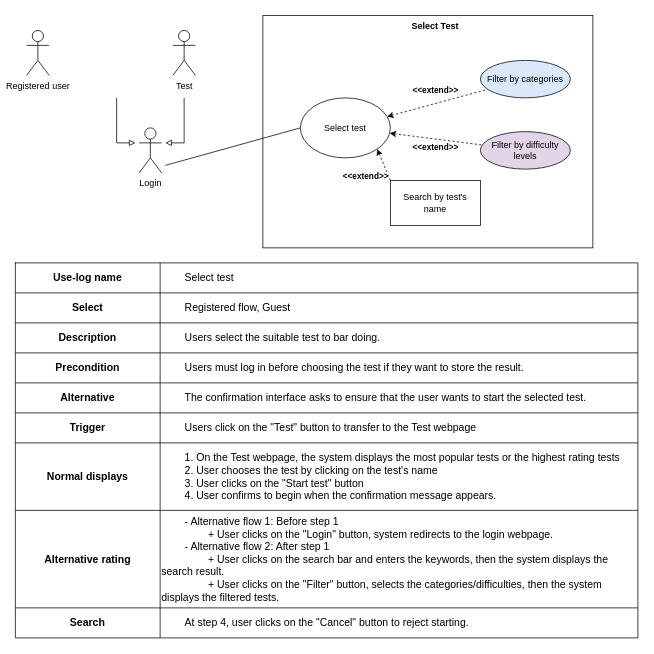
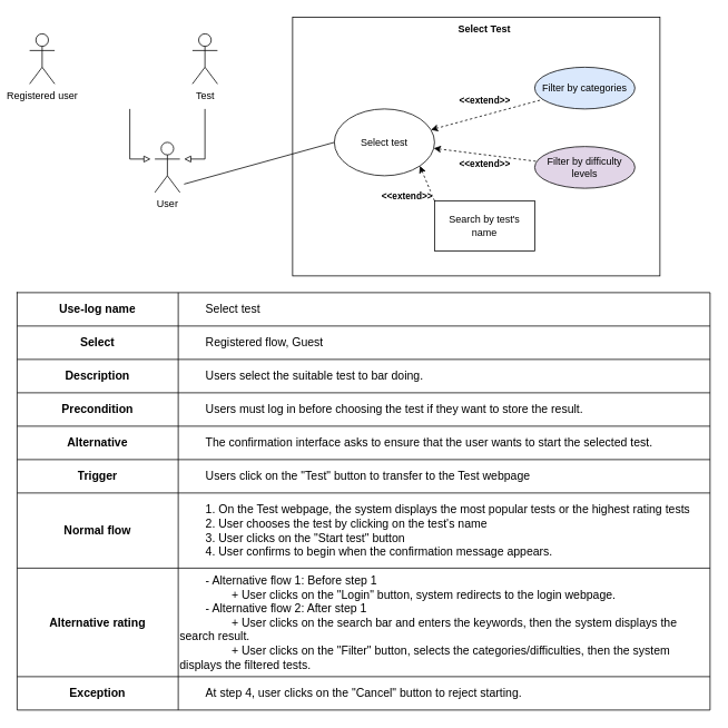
- <mxCell id="44" value="Login" style="shape=umlActor;verticalLabelPosition=bottom;verticalAlign=top;html=1;outlineConnect=0;fontSize=12;" vertex="1" parent="1"><mxGeometry x="185" y="170" width="30" height="60" as="geometry" /></mxCell>
+ <mxCell id="44" value="User" style="shape=umlActor;verticalLabelPosition=bottom;verticalAlign=top;html=1;outlineConnect=0;fontSize=12;" vertex="1" parent="1"><mxGeometry x="185" y="170" width="30" height="60" as="geometry" /></mxCell>
- <mxCell id="31" value="&lt;b&gt;Normal displays&lt;/b&gt;" style="shape=partialRectangle;html=1;whiteSpace=wrap;connectable=0;overflow=hidden;fillColor=none;top=0;left=0;bottom=0;right=0;pointerEvents=1;fontSize=14;" vertex="1" parent="30"><mxGeometry width="193" height="90" as="geometry"><mxRectangle width="193" height="90" as="alternateBounds" /></mxGeometry></mxCell>
+ <mxCell id="31" value="&lt;b&gt;Normal flow&lt;/b&gt;" style="shape=partialRectangle;html=1;whiteSpace=wrap;connectable=0;overflow=hidden;fillColor=none;top=0;left=0;bottom=0;right=0;pointerEvents=1;fontSize=14;" vertex="1" parent="30"><mxGeometry width="193" height="90" as="geometry"><mxRectangle width="193" height="90" as="alternateBounds" /></mxGeometry></mxCell>
- <mxCell id="37" value="&lt;b&gt;Search&lt;/b&gt;" style="shape=partialRectangle;html=1;whiteSpace=wrap;connectable=0;overflow=hidden;fillColor=none;top=0;left=0;bottom=0;right=0;pointerEvents=1;fontSize=14;" vertex="1" parent="36"><mxGeometry width="193" height="40" as="geometry"><mxRectangle width="193" height="40" as="alternateBounds" /></mxGeometry></mxCell>
+ <mxCell id="37" value="&lt;b&gt;Exception&lt;/b&gt;" style="shape=partialRectangle;html=1;whiteSpace=wrap;connectable=0;overflow=hidden;fillColor=none;top=0;left=0;bottom=0;right=0;pointerEvents=1;fontSize=14;" vertex="1" parent="36"><mxGeometry width="193" height="40" as="geometry"><mxRectangle width="193" height="40" as="alternateBounds" /></mxGeometry></mxCell>
